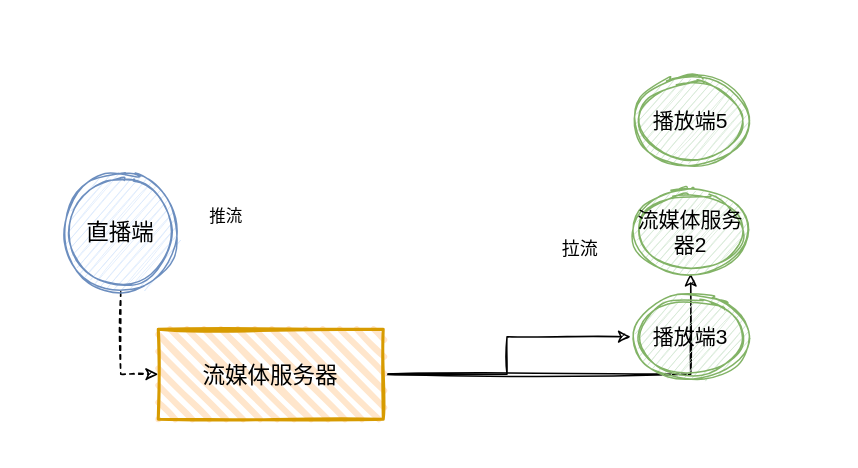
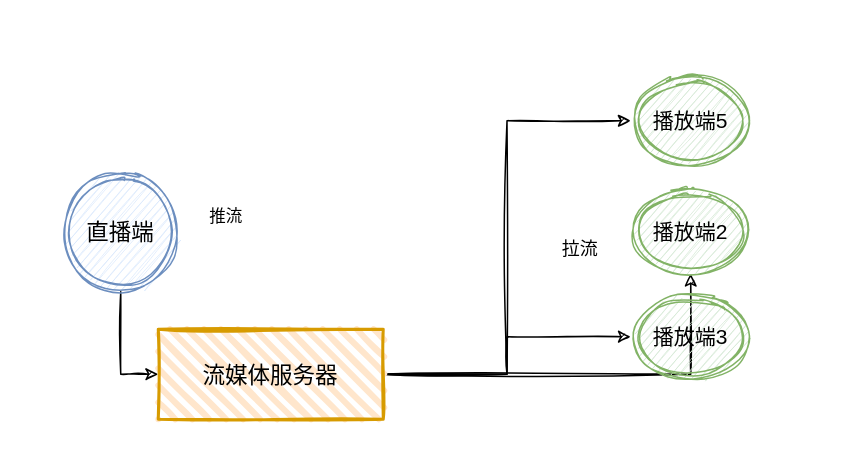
+ <mxCell id="3" style="edgeStyle=orthogonalEdgeStyle;rounded=0;orthogonalLoop=1;jettySize=auto;html=1;entryX=0;entryY=0.5;entryDx=0;entryDy=0;fontSize=15;sketch=1;" parent="1" source="6" target="9" edge="1"><mxGeometry relative="1" as="geometry" /></mxCell>
- <mxCell id="10" value="&lt;font style=&quot;font-size: 14px&quot;&gt;流媒体服务器2&lt;/font&gt;" style="ellipse;shape=doubleEllipse;whiteSpace=wrap;html=1;rounded=0;shadow=0;fontSize=11;fillColor=#d5e8d4;strokeColor=#82b366;fillStyle=auto;sketch=1;" parent="1" vertex="1"><mxGeometry x="420" y="126" width="80" height="56" as="geometry" /></mxCell>
+ <mxCell id="10" value="&lt;font style=&quot;font-size: 14px&quot;&gt;播放端2&lt;/font&gt;" style="ellipse;shape=doubleEllipse;whiteSpace=wrap;html=1;rounded=0;shadow=0;fontSize=11;fillColor=#d5e8d4;strokeColor=#82b366;fillStyle=auto;sketch=1;" parent="1" vertex="1"><mxGeometry x="420" y="126" width="80" height="56" as="geometry" /></mxCell>
- <mxCell id="7" style="edgeStyle=orthogonalEdgeStyle;rounded=0;orthogonalLoop=1;jettySize=auto;html=1;entryX=0;entryY=0.5;entryDx=0;entryDy=0;sketch=1;dashed=1;" parent="1" source="8" target="6" edge="1"><mxGeometry relative="1" as="geometry" /></mxCell>
+ <mxCell id="7" style="edgeStyle=orthogonalEdgeStyle;rounded=0;orthogonalLoop=1;jettySize=auto;html=1;entryX=0;entryY=0.5;entryDx=0;entryDy=0;sketch=1;" parent="1" source="8" target="6" edge="1"><mxGeometry relative="1" as="geometry" /></mxCell>
